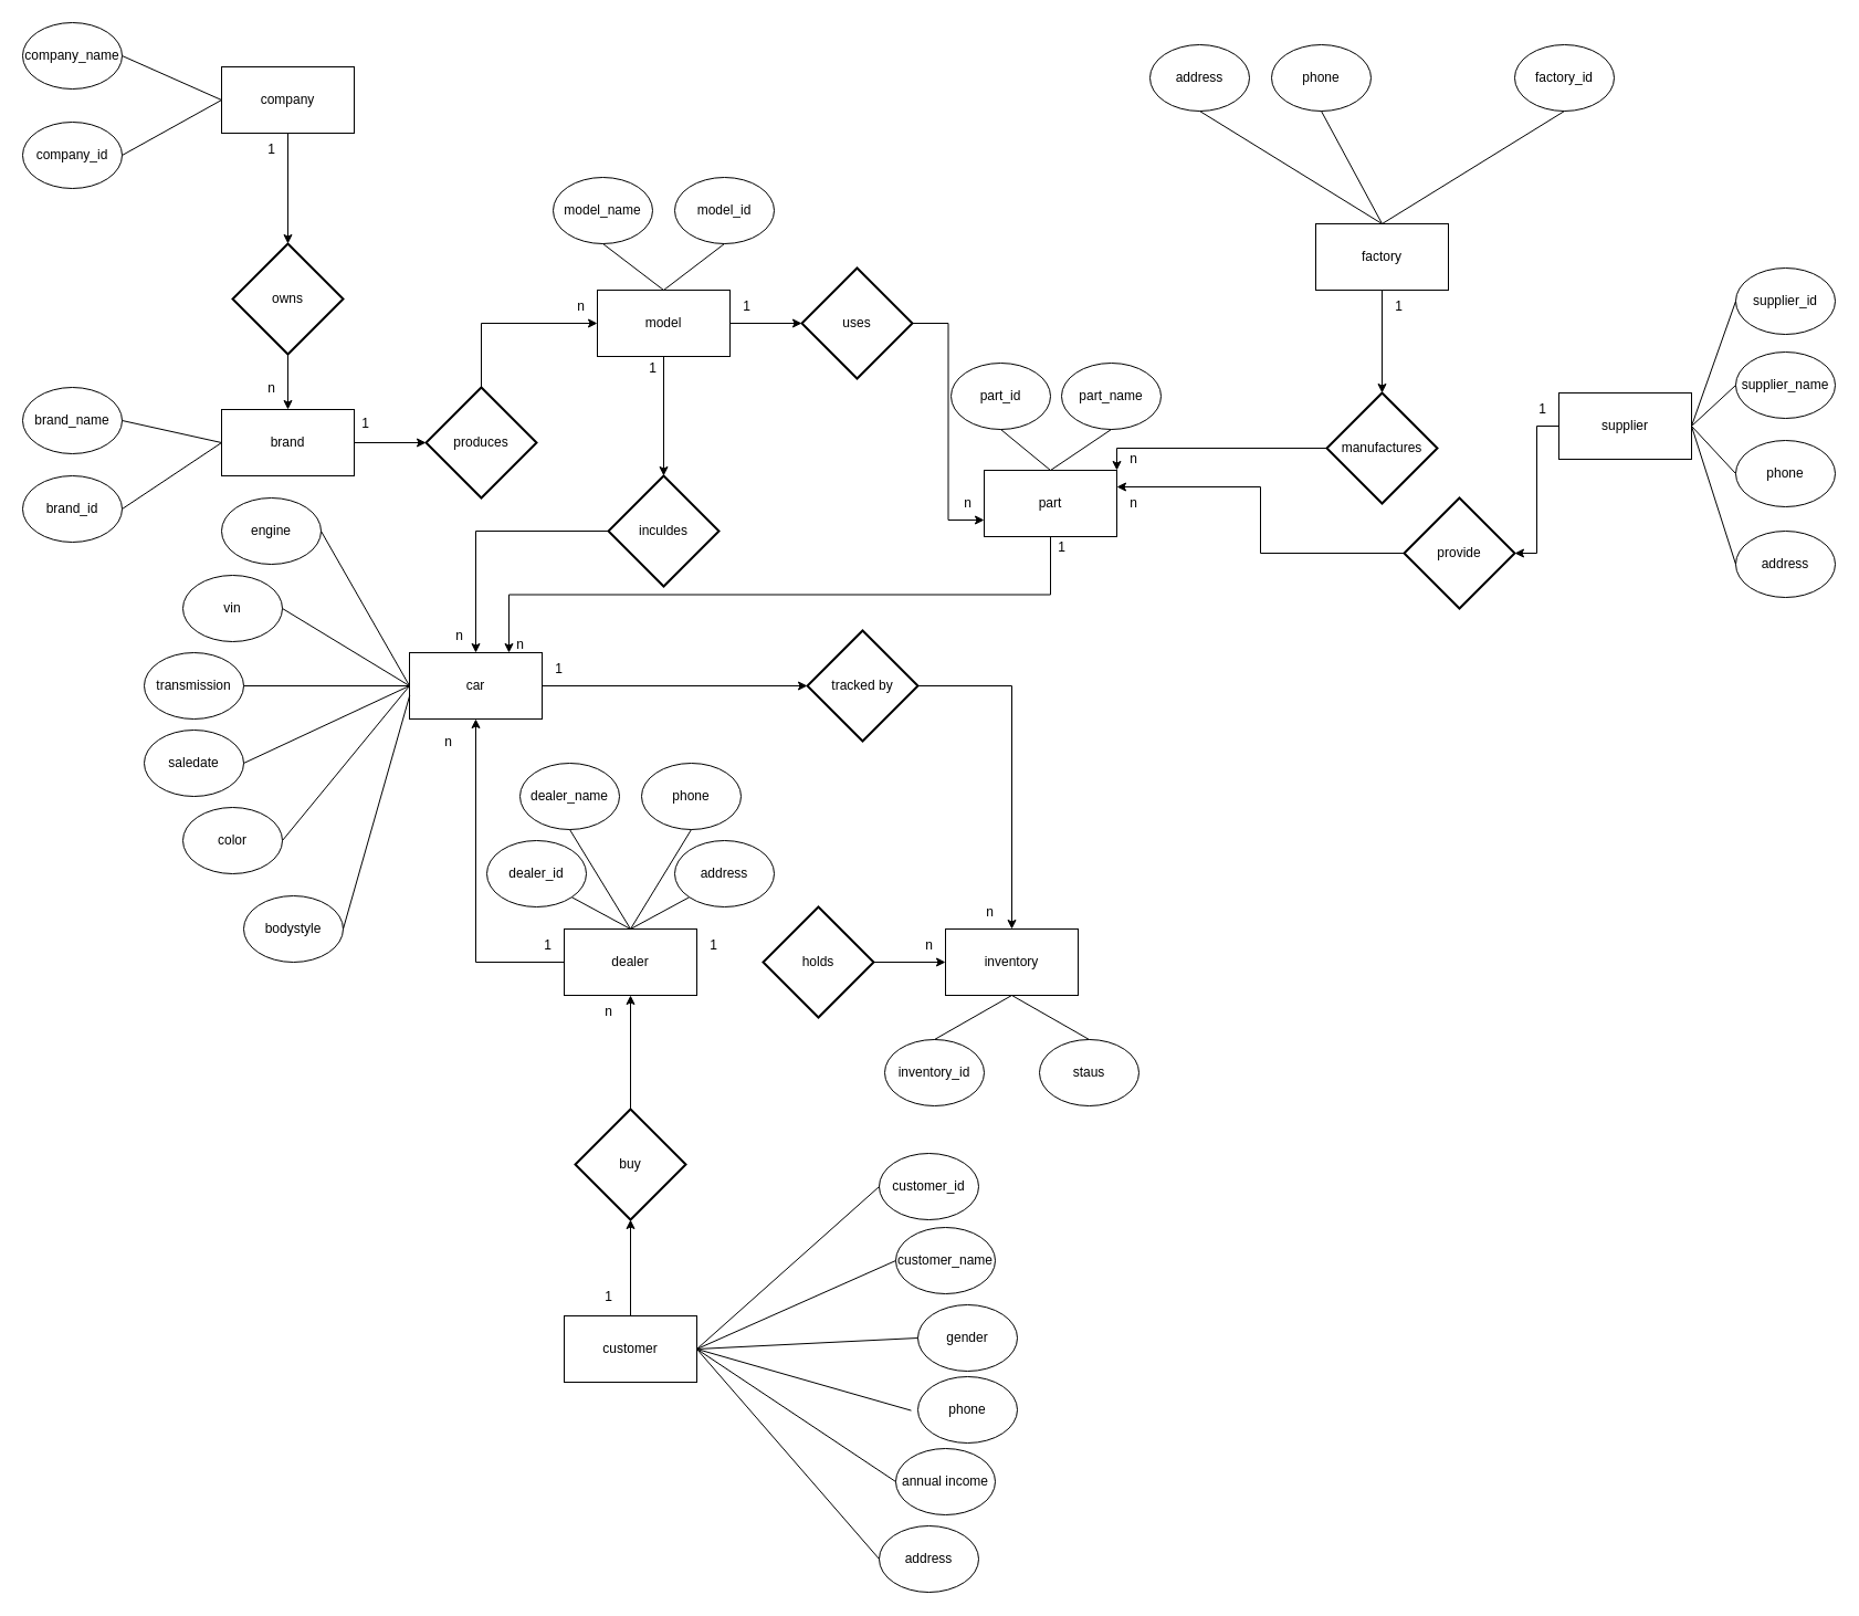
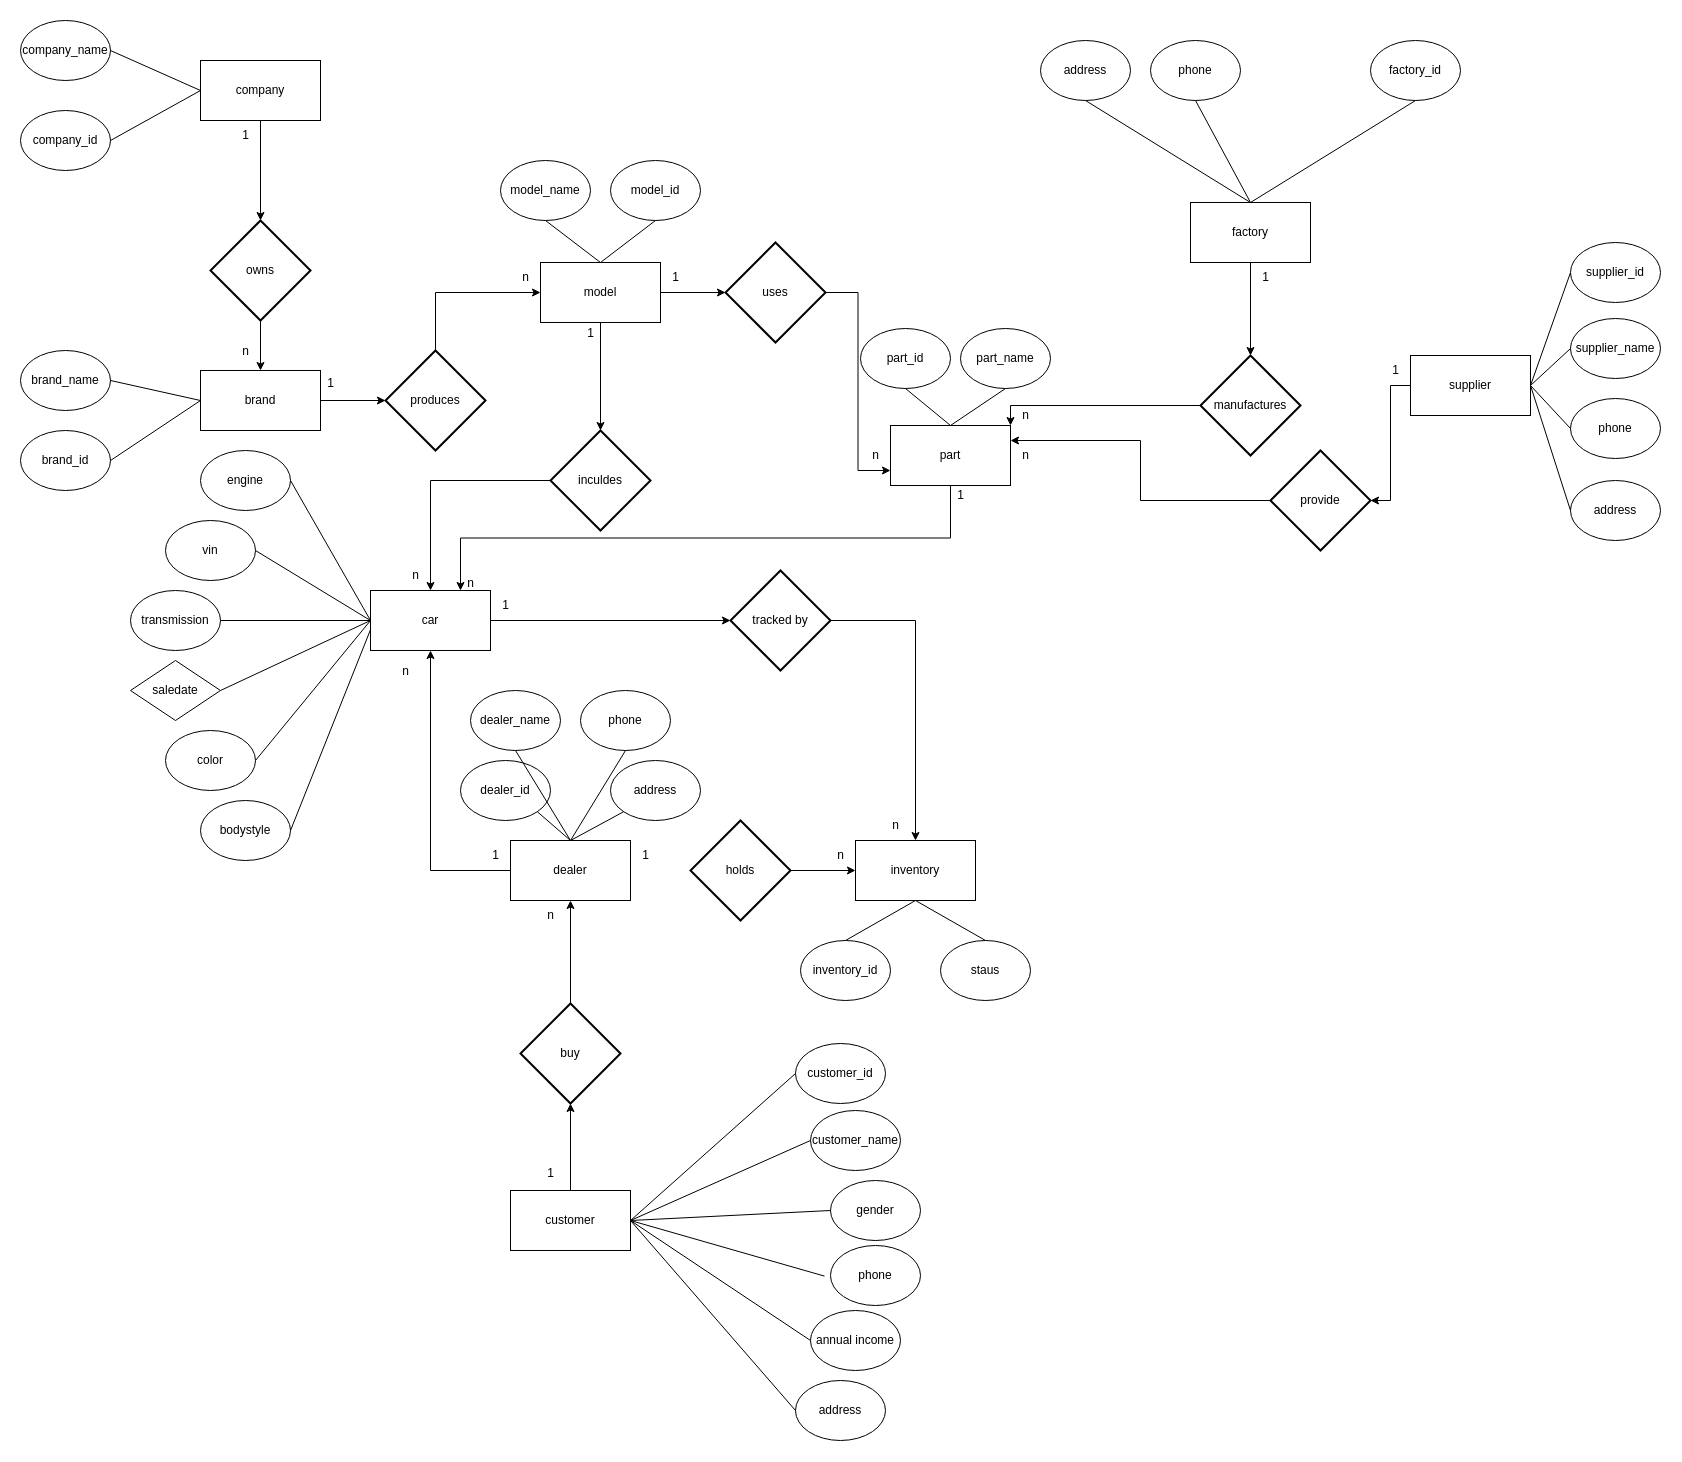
- <mxCell id="36" value="saledate" style="ellipse;whiteSpace=wrap;html=1;" vertex="1" parent="1"><mxGeometry x="130" y="660" width="90" height="60" as="geometry" /></mxCell>
+ <mxCell id="36" value="saledate" style="rhombus;whiteSpace=wrap;html=1;" vertex="1" parent="1"><mxGeometry x="130" y="660" width="90" height="60" as="geometry" /></mxCell>
- <mxCell id="38" value="dealer_id" style="ellipse;whiteSpace=wrap;html=1;" vertex="1" parent="1"><mxGeometry x="440" y="760" width="90" height="60" as="geometry" /></mxCell>
+ <mxCell id="38" value="dealer_id" style="ellipse;whiteSpace=wrap;html=1;" vertex="1" parent="1"><mxGeometry x="460" y="760" width="90" height="60" as="geometry" /></mxCell>
- <mxCell id="35" value="bodystyle" style="ellipse;whiteSpace=wrap;html=1;" vertex="1" parent="1"><mxGeometry x="220" y="810" width="90" height="60" as="geometry" /></mxCell>
+ <mxCell id="35" value="bodystyle" style="ellipse;whiteSpace=wrap;html=1;" vertex="1" parent="1"><mxGeometry x="200" y="800" width="90" height="60" as="geometry" /></mxCell>
